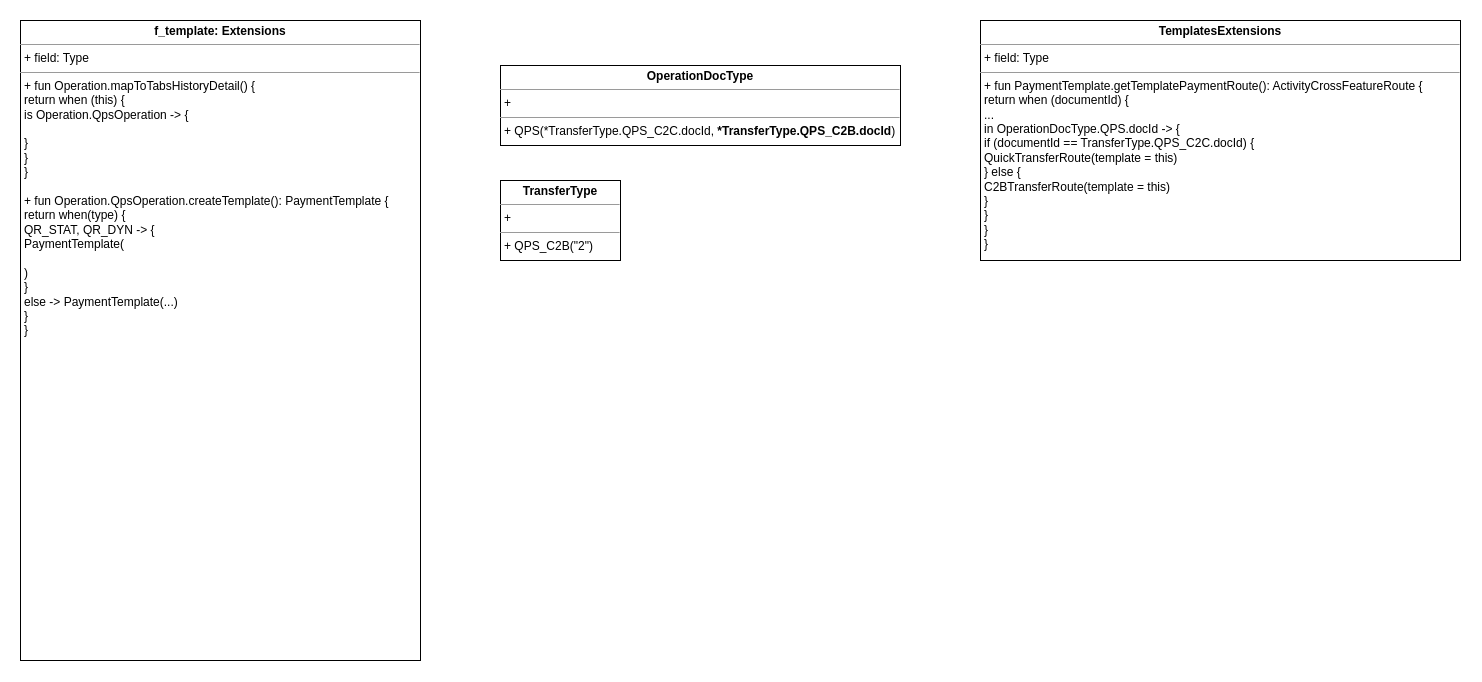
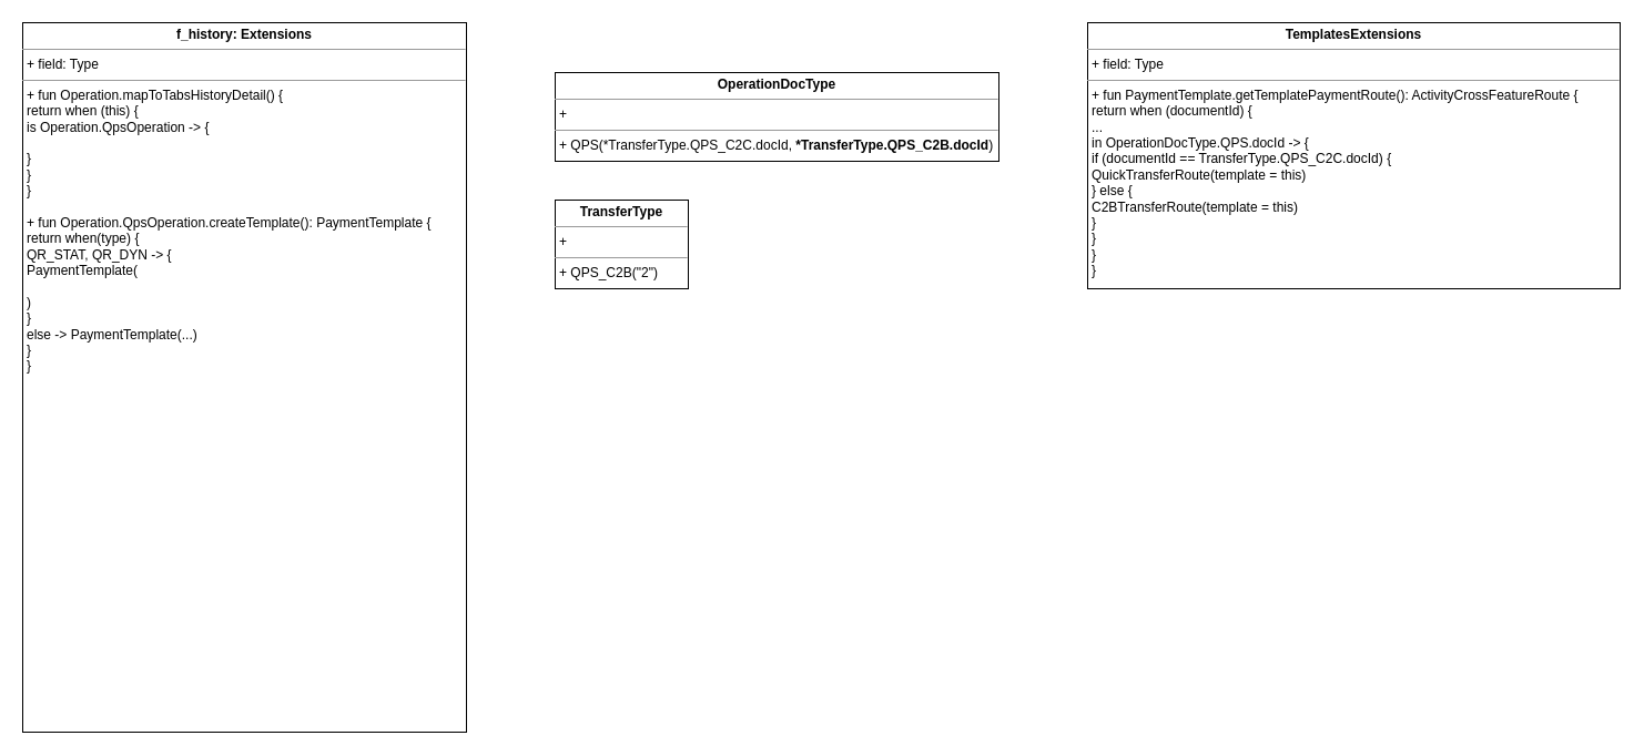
- <mxCell id="2" value="&lt;p style=&quot;margin: 0px ; margin-top: 4px ; text-align: center&quot;&gt;&lt;b&gt;f_template: Extensions&lt;br&gt;&lt;/b&gt;&lt;/p&gt;&lt;hr size=&quot;1&quot;&gt;&lt;p style=&quot;margin: 0px ; margin-left: 4px&quot;&gt;+ field: Type&lt;/p&gt;&lt;hr size=&quot;1&quot;&gt;&lt;p style=&quot;margin: 0px ; margin-left: 4px&quot;&gt;+ fun Operation.mapToTabsHistoryDetail() {&lt;/p&gt;&lt;p style=&quot;margin: 0px ; margin-left: 4px&quot;&gt;return when (this) {&lt;/p&gt;&lt;p style=&quot;margin: 0px ; margin-left: 4px&quot;&gt;is Operation.QpsOperation -&amp;gt; {&lt;/p&gt;&lt;p style=&quot;margin: 0px ; margin-left: 4px&quot;&gt;&lt;br&gt;&lt;/p&gt;&lt;p style=&quot;margin: 0px ; margin-left: 4px&quot;&gt;}&lt;br&gt;&lt;/p&gt;&lt;p style=&quot;margin: 0px ; margin-left: 4px&quot;&gt;}&lt;br&gt;&lt;/p&gt;&lt;p style=&quot;margin: 0px ; margin-left: 4px&quot;&gt;}&lt;/p&gt;&lt;p style=&quot;margin: 0px ; margin-left: 4px&quot;&gt;&lt;br&gt;&lt;/p&gt;&lt;p style=&quot;margin: 0px ; margin-left: 4px&quot;&gt;+ fun Operation.QpsOperation.createTemplate(): PaymentTemplate {&lt;br&gt;return when(type) {&lt;/p&gt;&lt;p style=&quot;margin: 0px ; margin-left: 4px&quot;&gt;QR_STAT, QR_DYN -&amp;gt; {&lt;/p&gt;&lt;p style=&quot;margin: 0px ; margin-left: 4px&quot;&gt;PaymentTemplate(&lt;/p&gt;&lt;p style=&quot;margin: 0px ; margin-left: 4px&quot;&gt;&lt;br&gt;&lt;/p&gt;&lt;p style=&quot;margin: 0px ; margin-left: 4px&quot;&gt;)&lt;br&gt;&lt;/p&gt;&lt;p style=&quot;margin: 0px ; margin-left: 4px&quot;&gt;}&lt;/p&gt;&lt;p style=&quot;margin: 0px ; margin-left: 4px&quot;&gt;else -&amp;gt; PaymentTemplate(...)&lt;br&gt;&lt;/p&gt;&lt;p style=&quot;margin: 0px ; margin-left: 4px&quot;&gt;}&lt;br&gt;}&lt;br&gt;&lt;/p&gt;" style="verticalAlign=top;align=left;overflow=fill;fontSize=12;fontFamily=Helvetica;html=1;" parent="1" vertex="1"><mxGeometry x="20" y="20" width="400" height="640" as="geometry" /></mxCell>
+ <mxCell id="2" value="&lt;p style=&quot;margin: 0px ; margin-top: 4px ; text-align: center&quot;&gt;&lt;b&gt;f_history: Extensions&lt;br&gt;&lt;/b&gt;&lt;/p&gt;&lt;hr size=&quot;1&quot;&gt;&lt;p style=&quot;margin: 0px ; margin-left: 4px&quot;&gt;+ field: Type&lt;/p&gt;&lt;hr size=&quot;1&quot;&gt;&lt;p style=&quot;margin: 0px ; margin-left: 4px&quot;&gt;+ fun Operation.mapToTabsHistoryDetail() {&lt;/p&gt;&lt;p style=&quot;margin: 0px ; margin-left: 4px&quot;&gt;return when (this) {&lt;/p&gt;&lt;p style=&quot;margin: 0px ; margin-left: 4px&quot;&gt;is Operation.QpsOperation -&amp;gt; {&lt;/p&gt;&lt;p style=&quot;margin: 0px ; margin-left: 4px&quot;&gt;&lt;br&gt;&lt;/p&gt;&lt;p style=&quot;margin: 0px ; margin-left: 4px&quot;&gt;}&lt;br&gt;&lt;/p&gt;&lt;p style=&quot;margin: 0px ; margin-left: 4px&quot;&gt;}&lt;br&gt;&lt;/p&gt;&lt;p style=&quot;margin: 0px ; margin-left: 4px&quot;&gt;}&lt;/p&gt;&lt;p style=&quot;margin: 0px ; margin-left: 4px&quot;&gt;&lt;br&gt;&lt;/p&gt;&lt;p style=&quot;margin: 0px ; margin-left: 4px&quot;&gt;+ fun Operation.QpsOperation.createTemplate(): PaymentTemplate {&lt;br&gt;return when(type) {&lt;/p&gt;&lt;p style=&quot;margin: 0px ; margin-left: 4px&quot;&gt;QR_STAT, QR_DYN -&amp;gt; {&lt;/p&gt;&lt;p style=&quot;margin: 0px ; margin-left: 4px&quot;&gt;PaymentTemplate(&lt;/p&gt;&lt;p style=&quot;margin: 0px ; margin-left: 4px&quot;&gt;&lt;br&gt;&lt;/p&gt;&lt;p style=&quot;margin: 0px ; margin-left: 4px&quot;&gt;)&lt;br&gt;&lt;/p&gt;&lt;p style=&quot;margin: 0px ; margin-left: 4px&quot;&gt;}&lt;/p&gt;&lt;p style=&quot;margin: 0px ; margin-left: 4px&quot;&gt;else -&amp;gt; PaymentTemplate(...)&lt;br&gt;&lt;/p&gt;&lt;p style=&quot;margin: 0px ; margin-left: 4px&quot;&gt;}&lt;br&gt;}&lt;br&gt;&lt;/p&gt;" style="verticalAlign=top;align=left;overflow=fill;fontSize=12;fontFamily=Helvetica;html=1;" parent="1" vertex="1"><mxGeometry x="20" y="20" width="400" height="640" as="geometry" /></mxCell>
